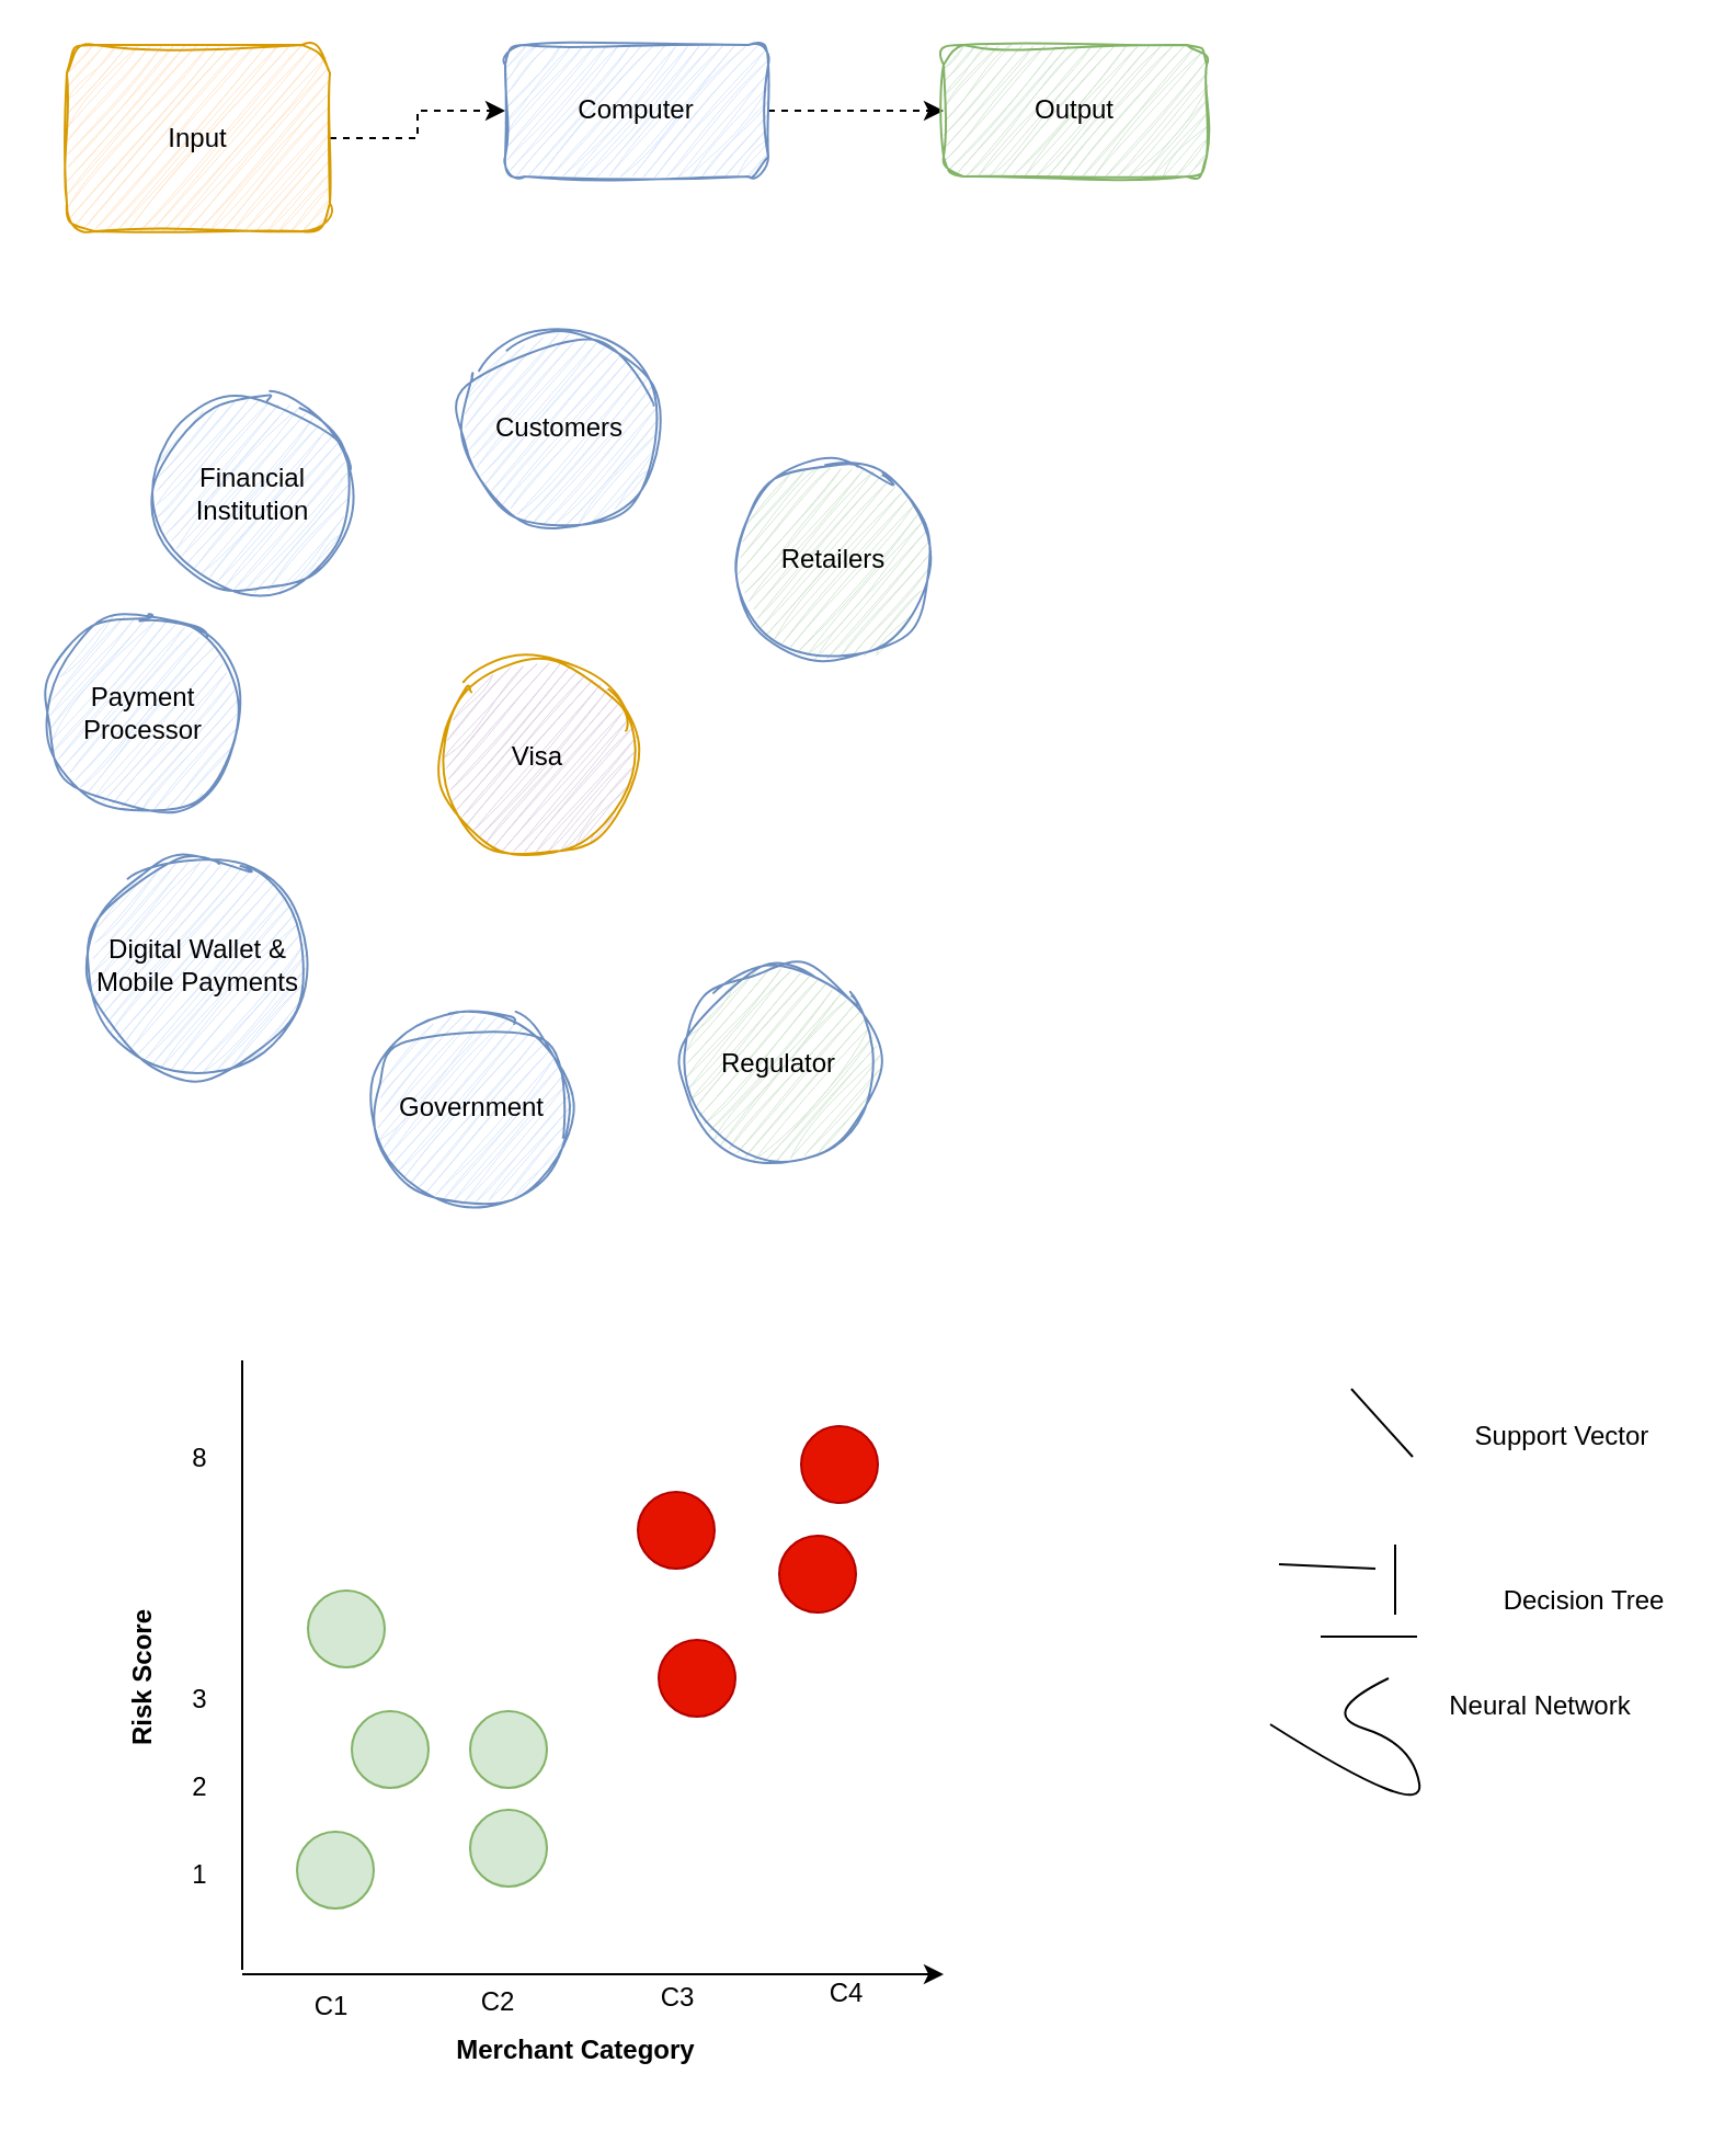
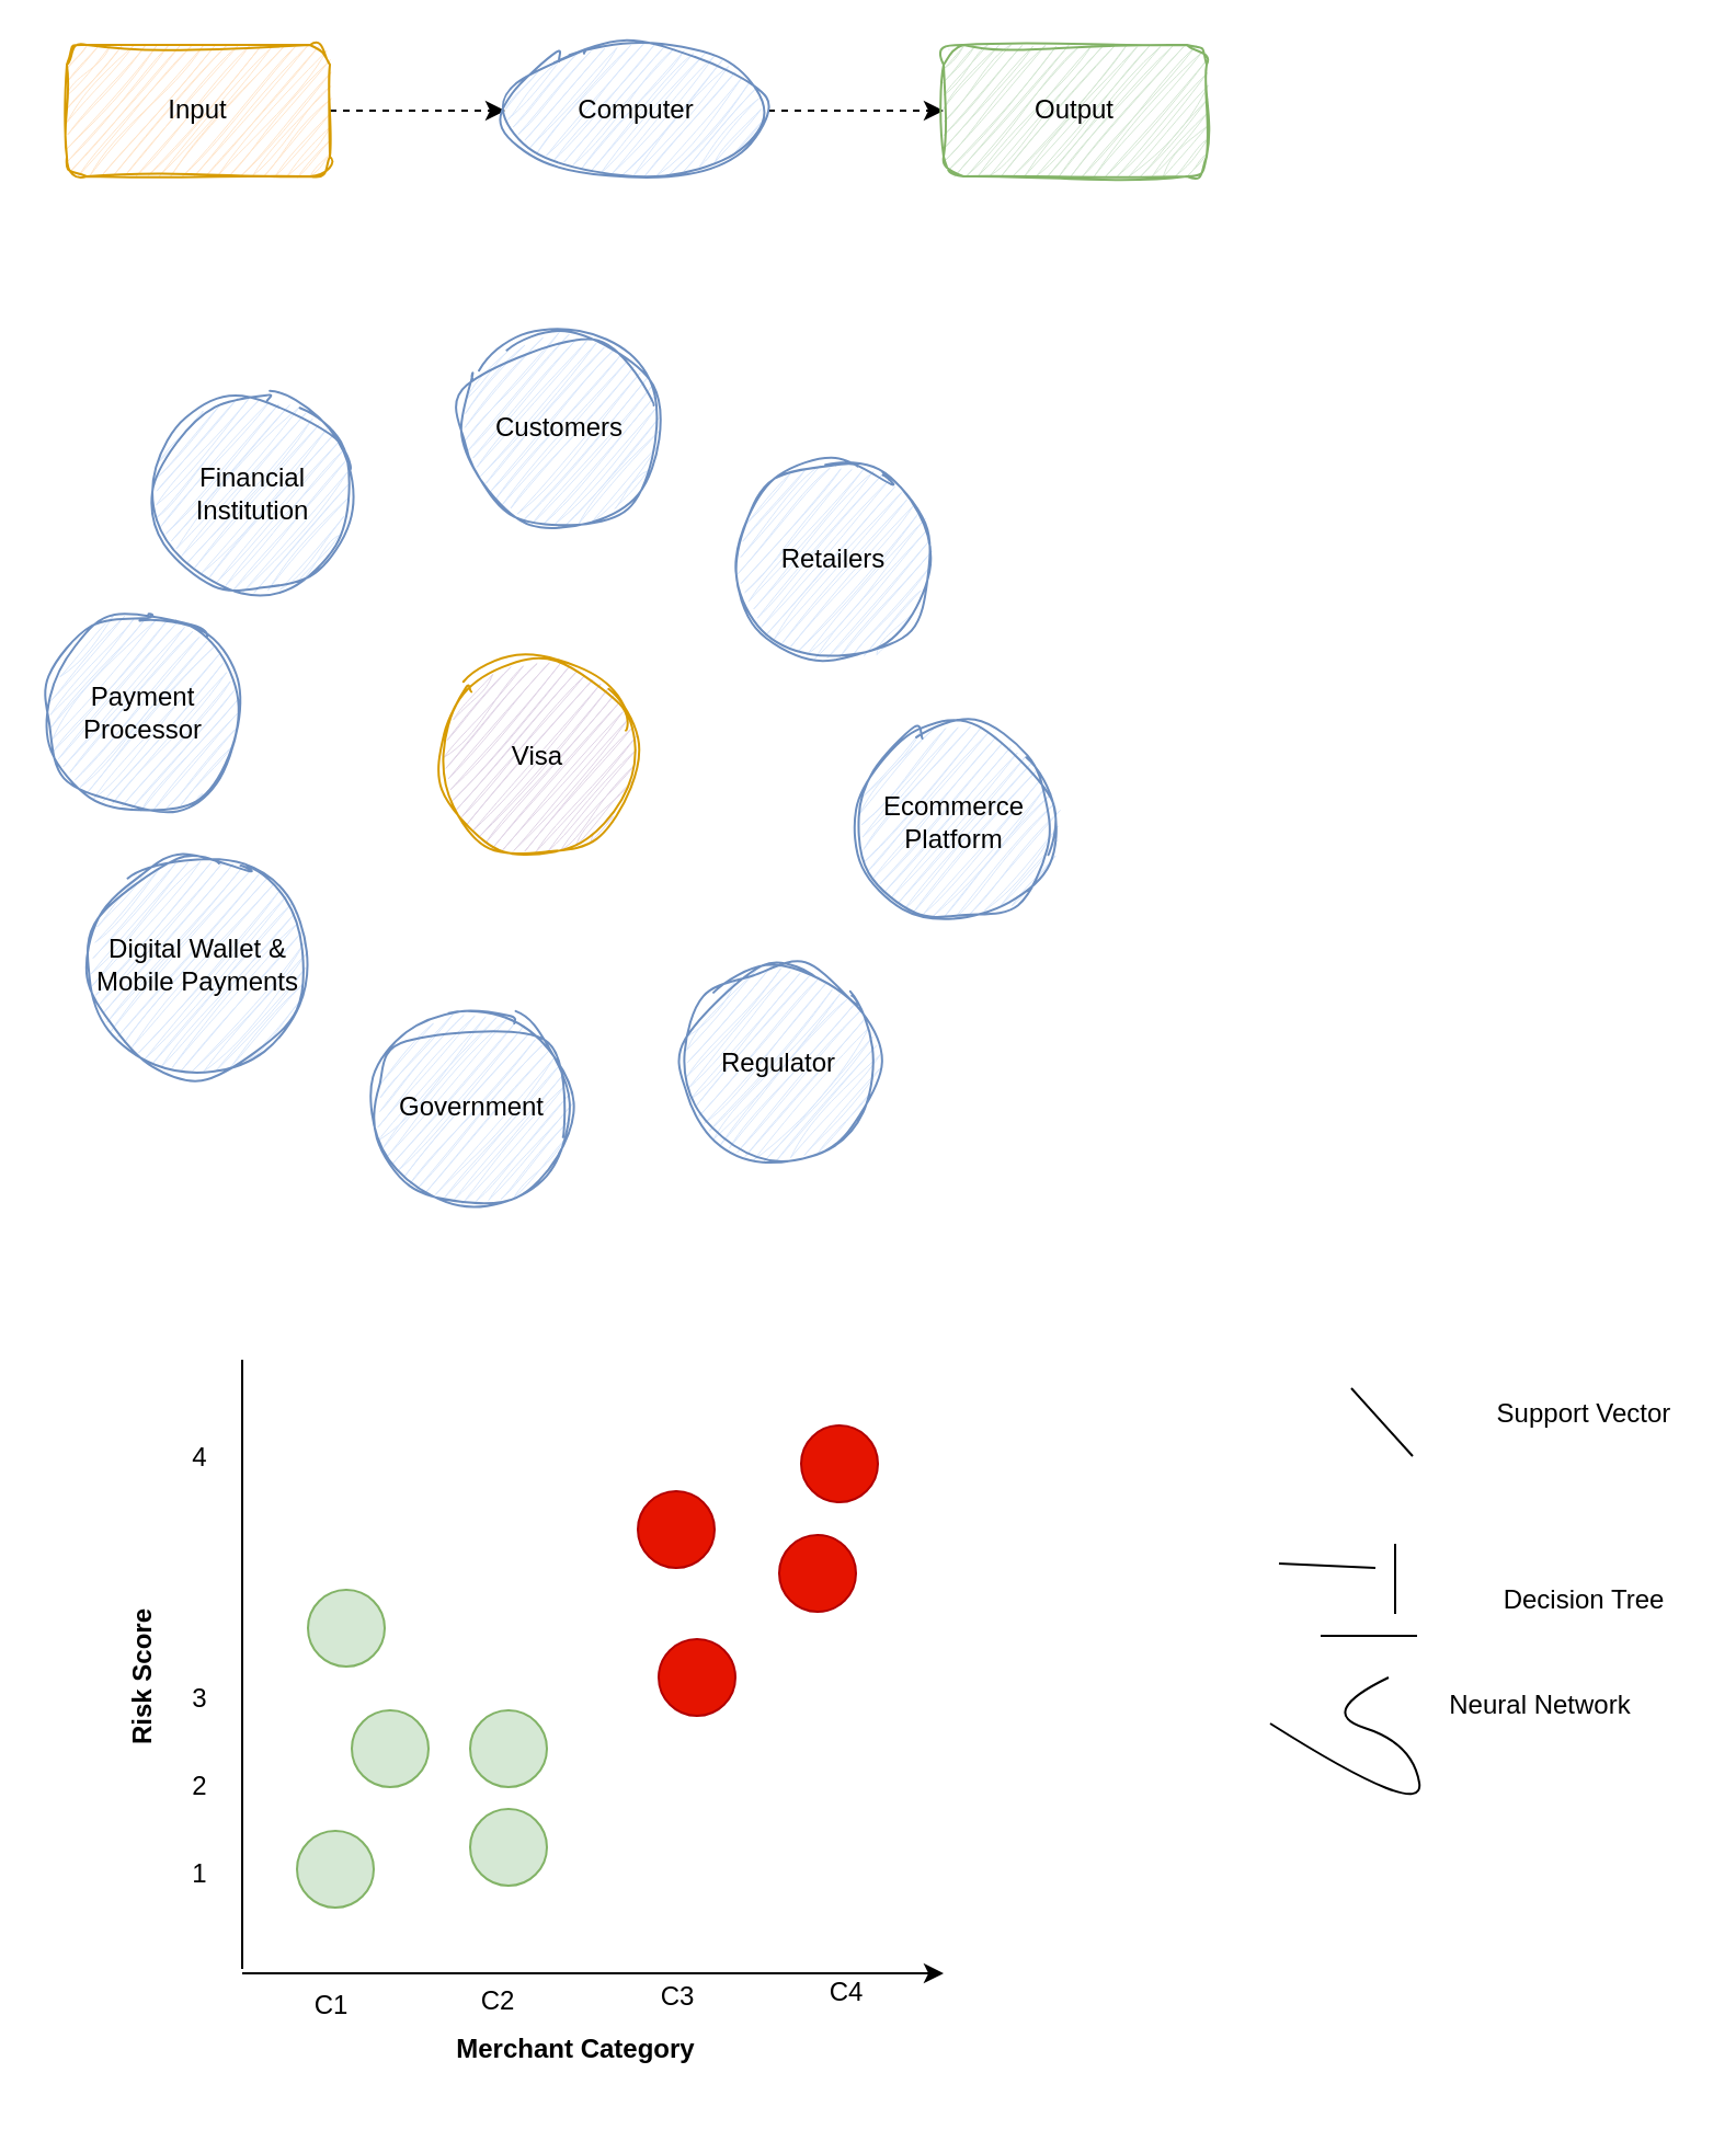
- <mxCell id="5" value="Computer" style="rounded=1;whiteSpace=wrap;html=1;fillColor=#dae8fc;strokeColor=#6c8ebf;sketch=1;curveFitting=1;jiggle=2;" parent="1" vertex="1"><mxGeometry x="230" y="20" width="120" height="60" as="geometry" /></mxCell>
+ <mxCell id="5" value="Computer" style="ellipse;whiteSpace=wrap;html=1;fillColor=#dae8fc;strokeColor=#6c8ebf;sketch=1;curveFitting=1;jiggle=2;" parent="1" vertex="1"><mxGeometry x="230" y="20" width="120" height="60" as="geometry" /></mxCell>
- <mxCell id="3" value="Input" style="rounded=1;whiteSpace=wrap;html=1;fillColor=#ffe6cc;strokeColor=#d79b00;sketch=1;curveFitting=1;jiggle=2;" parent="1" vertex="1"><mxGeometry x="30" y="20" width="120" height="85" as="geometry" /></mxCell>
+ <mxCell id="3" value="Input" style="rounded=1;whiteSpace=wrap;html=1;fillColor=#ffe6cc;strokeColor=#d79b00;sketch=1;curveFitting=1;jiggle=2;" parent="1" vertex="1"><mxGeometry x="30" y="20" width="120" height="60" as="geometry" /></mxCell>
- <mxCell id="8" value="Retailers" style="ellipse;whiteSpace=wrap;html=1;aspect=fixed;fillColor=#d5e8d4;strokeColor=#6c8ebf;sketch=1;curveFitting=1;jiggle=2;" parent="1" vertex="1"><mxGeometry x="335" y="210" width="90" height="90" as="geometry" /></mxCell>
+ <mxCell id="8" value="Retailers" style="ellipse;whiteSpace=wrap;html=1;aspect=fixed;fillColor=#dae8fc;strokeColor=#6c8ebf;sketch=1;curveFitting=1;jiggle=2;" parent="1" vertex="1"><mxGeometry x="335" y="210" width="90" height="90" as="geometry" /></mxCell>
+ <mxCell id="11" value="Ecommerce Platform" style="ellipse;whiteSpace=wrap;html=1;aspect=fixed;fillColor=#dae8fc;strokeColor=#6c8ebf;sketch=1;curveFitting=1;jiggle=2;" parent="1" vertex="1"><mxGeometry x="390" y="330" width="90" height="90" as="geometry" /></mxCell>
- <mxCell id="14" value="Regulator" style="ellipse;whiteSpace=wrap;html=1;aspect=fixed;fillColor=#d5e8d4;strokeColor=#6c8ebf;sketch=1;curveFitting=1;jiggle=2;" parent="1" vertex="1"><mxGeometry x="310" y="440" width="90" height="90" as="geometry" /></mxCell>
+ <mxCell id="14" value="Regulator" style="ellipse;whiteSpace=wrap;html=1;aspect=fixed;fillColor=#dae8fc;strokeColor=#6c8ebf;sketch=1;curveFitting=1;jiggle=2;" parent="1" vertex="1"><mxGeometry x="310" y="440" width="90" height="90" as="geometry" /></mxCell>
- <mxCell id="42" value="Support Vector" style="text;html=1;strokeColor=none;fillColor=none;align=center;verticalAlign=middle;whiteSpace=wrap;rounded=0;" parent="1" vertex="1"><mxGeometry x="665" y="640" width="95" height="30" as="geometry" /></mxCell>
+ <mxCell id="42" value="Support Vector" style="text;html=1;strokeColor=none;fillColor=none;align=center;verticalAlign=middle;whiteSpace=wrap;rounded=0;" parent="1" vertex="1"><mxGeometry x="675" y="630" width="95" height="30" as="geometry" /></mxCell>
- <mxCell id="27" value="8" style="text;html=1;strokeColor=none;fillColor=none;align=center;verticalAlign=middle;whiteSpace=wrap;rounded=0;" parent="1" vertex="1"><mxGeometry x="90" y="650" height="30" as="geometry" /></mxCell>
+ <mxCell id="27" value="4" style="text;html=1;strokeColor=none;fillColor=none;align=center;verticalAlign=middle;whiteSpace=wrap;rounded=0;" parent="1" vertex="1"><mxGeometry x="90" y="650" height="30" as="geometry" /></mxCell>
